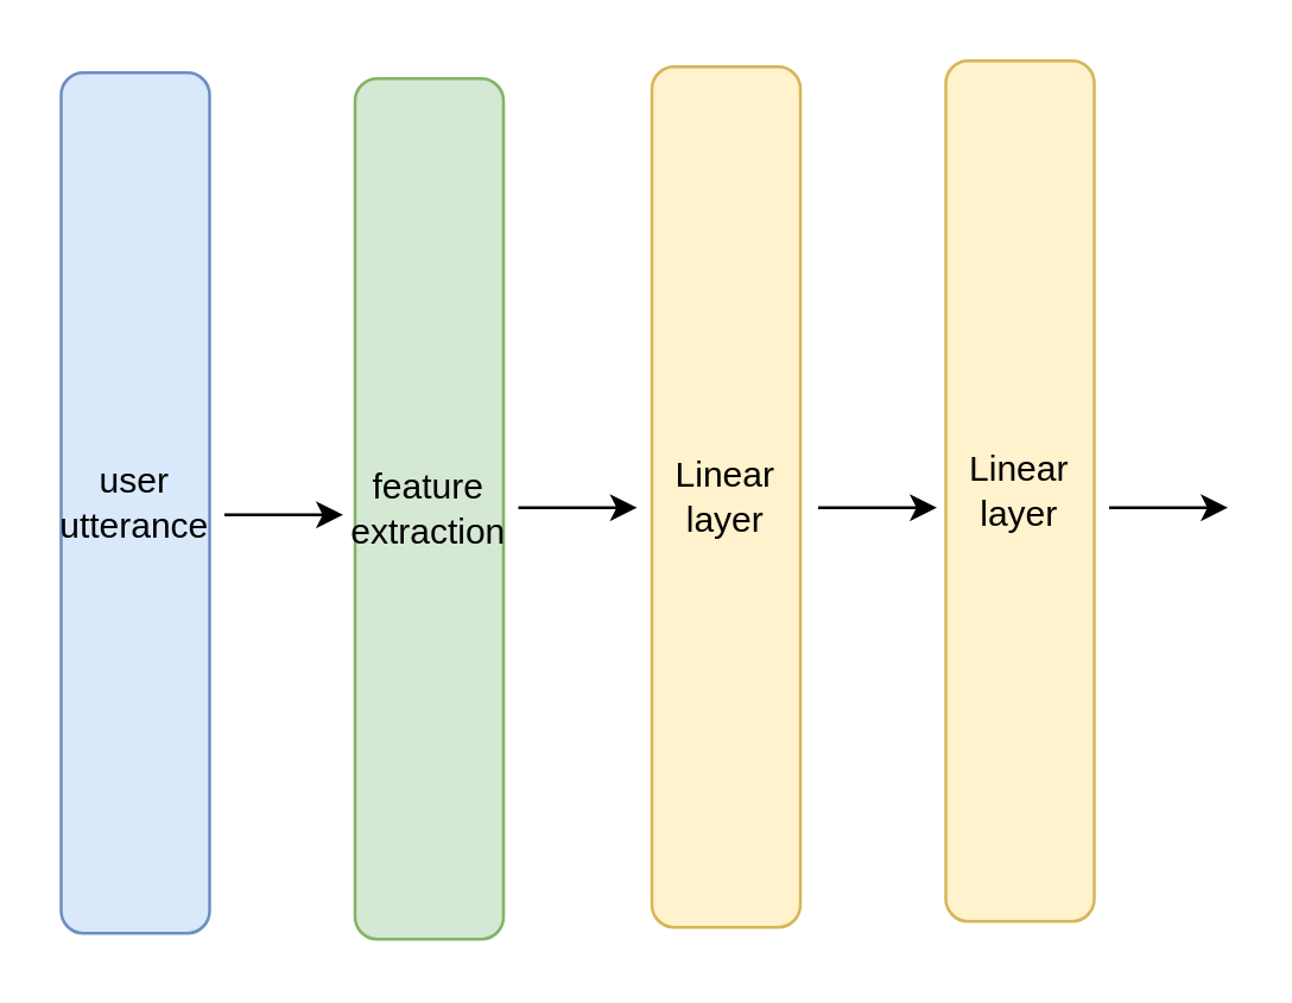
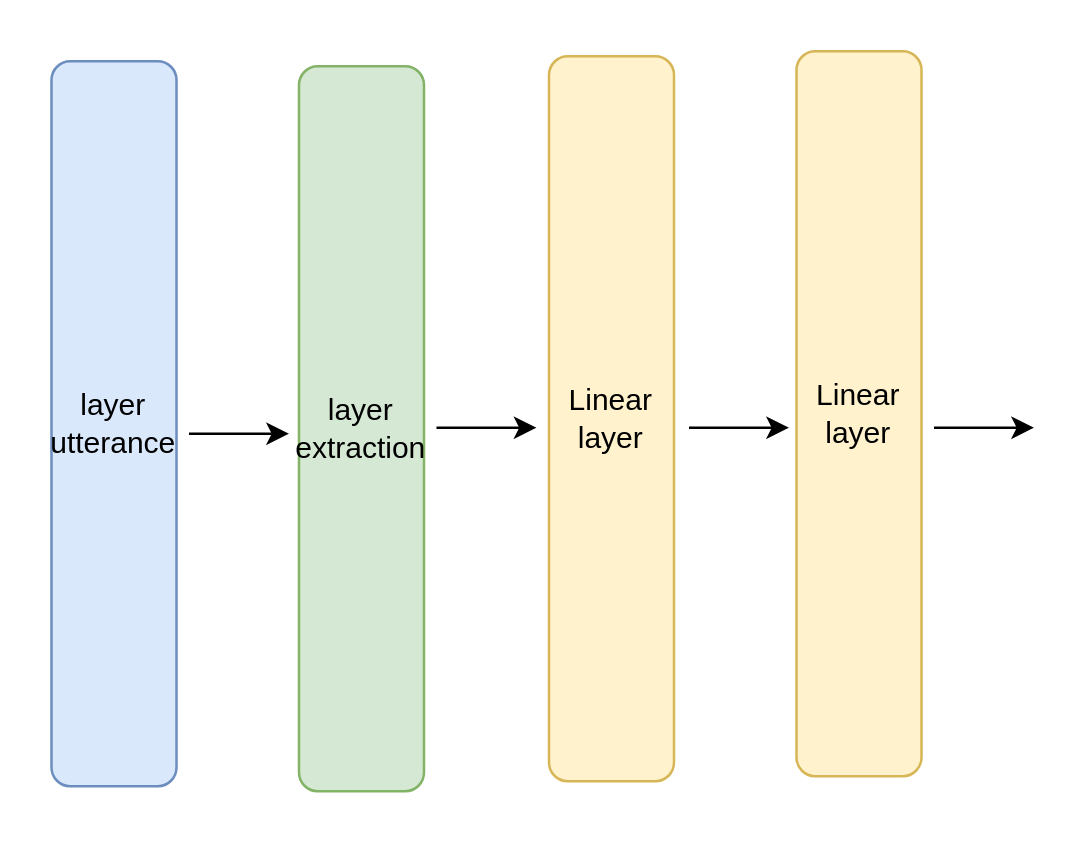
- <mxCell id="2" value="user utterance" style="rounded=1;whiteSpace=wrap;html=1;fillColor=#dae8fc;strokeColor=#6c8ebf;" vertex="1" parent="1"><mxGeometry x="20" y="24" width="50" height="290" as="geometry" /></mxCell>
+ <mxCell id="2" value="layer utterance" style="rounded=1;whiteSpace=wrap;html=1;fillColor=#dae8fc;strokeColor=#6c8ebf;" vertex="1" parent="1"><mxGeometry x="20" y="24" width="50" height="290" as="geometry" /></mxCell>
- <mxCell id="3" value="feature&lt;br&gt;extraction" style="rounded=1;whiteSpace=wrap;html=1;fillColor=#d5e8d4;strokeColor=#82b366;" vertex="1" parent="1"><mxGeometry x="119" y="26" width="50" height="290" as="geometry" /></mxCell>
+ <mxCell id="3" value="layer&lt;br&gt;extraction" style="rounded=1;whiteSpace=wrap;html=1;fillColor=#d5e8d4;strokeColor=#82b366;" vertex="1" parent="1"><mxGeometry x="119" y="26" width="50" height="290" as="geometry" /></mxCell>
